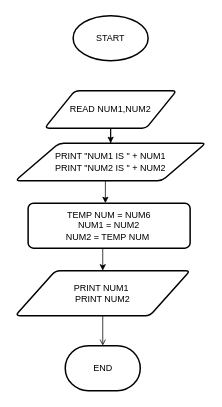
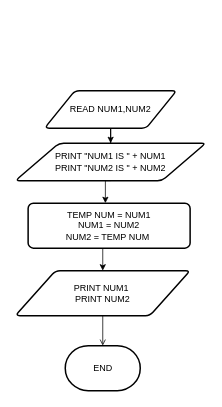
- <mxCell id="2" value="START" style="strokeWidth=2;html=1;shape=mxgraph.flowchart.start_1;whiteSpace=wrap;" vertex="1" parent="1"><mxGeometry x="97" y="20" width="100" height="60" as="geometry" /></mxCell>
- <mxCell id="8" value="TEMP NUM = NUM6&lt;div&gt;NUM1 = NUM2&lt;/div&gt;&lt;div&gt;NUM2 = TEMP NUM&amp;nbsp;&lt;/div&gt;" style="rounded=1;whiteSpace=wrap;html=1;absoluteArcSize=1;arcSize=14;strokeWidth=2;" vertex="1" parent="1"><mxGeometry x="37" y="270" width="216" height="60" as="geometry" /></mxCell>
+ <mxCell id="8" value="TEMP NUM = NUM1&lt;div&gt;NUM1 = NUM2&lt;/div&gt;&lt;div&gt;NUM2 = TEMP NUM&amp;nbsp;&lt;/div&gt;" style="rounded=1;whiteSpace=wrap;html=1;absoluteArcSize=1;arcSize=14;strokeWidth=2;" vertex="1" parent="1"><mxGeometry x="37" y="270" width="216" height="60" as="geometry" /></mxCell>
